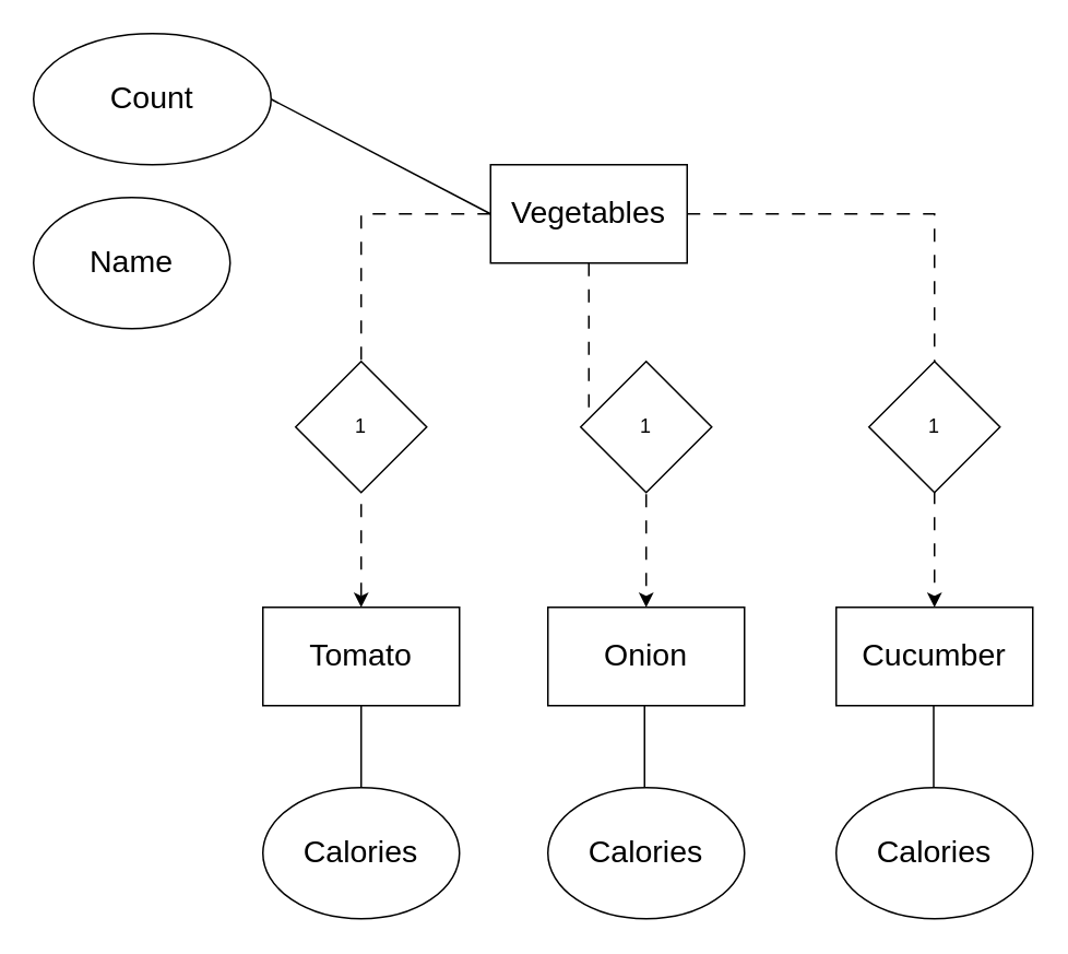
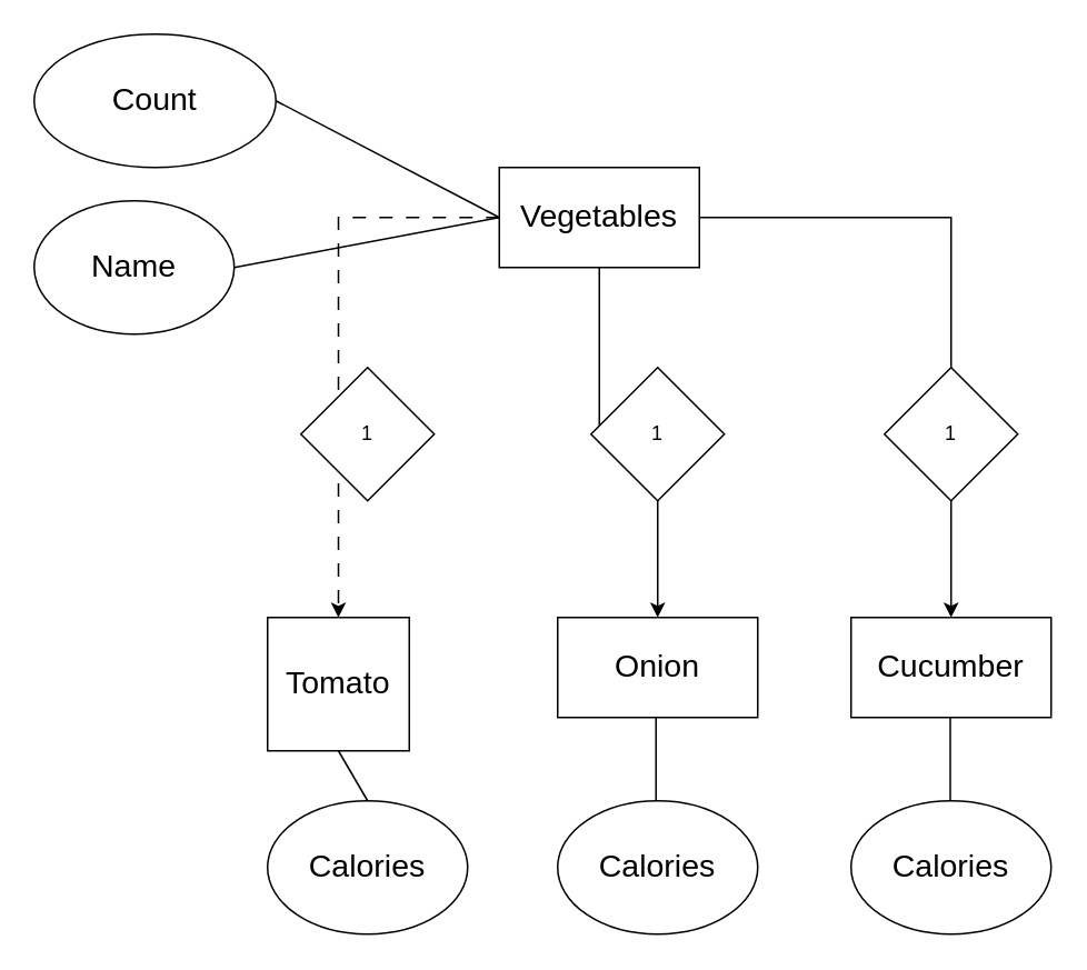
- <mxCell id="3" style="edgeStyle=orthogonalEdgeStyle;rounded=0;orthogonalLoop=1;jettySize=auto;html=1;entryX=0.5;entryY=0;entryDx=0;entryDy=0;dashed=1;dashPattern=8 8;" edge="1" parent="1" source="5" target="8"><mxGeometry relative="1" as="geometry" /></mxCell>
+ <mxCell id="3" style="edgeStyle=orthogonalEdgeStyle;rounded=0;orthogonalLoop=1;jettySize=auto;html=1;entryX=0.5;entryY=0;entryDx=0;entryDy=0;dashed=0;dashPattern=8 8;" edge="1" parent="1" source="5" target="8"><mxGeometry relative="1" as="geometry" /></mxCell>
+ <mxCell id="14" value="" style="endArrow=none;html=1;rounded=0;entryX=0;entryY=0.5;entryDx=0;entryDy=0;exitX=1;exitY=0.5;exitDx=0;exitDy=0;" edge="1" parent="1" source="10" target="5"><mxGeometry width="50" height="50" relative="1" as="geometry"><mxPoint x="430" y="360" as="sourcePoint" /><mxPoint x="480" y="310" as="targetPoint" /></mxGeometry></mxCell>
- <mxCell id="4" style="edgeStyle=orthogonalEdgeStyle;rounded=0;orthogonalLoop=1;jettySize=auto;html=1;entryX=0.5;entryY=0;entryDx=0;entryDy=0;dashed=1;dashPattern=8 8;" edge="1" parent="1" source="5" target="7"><mxGeometry relative="1" as="geometry" /></mxCell>
+ <mxCell id="4" style="edgeStyle=orthogonalEdgeStyle;rounded=0;orthogonalLoop=1;jettySize=auto;html=1;entryX=0.5;entryY=0;entryDx=0;entryDy=0;dashed=0;dashPattern=8 8;" edge="1" parent="1" source="5" target="7"><mxGeometry relative="1" as="geometry" /></mxCell>
- <mxCell id="6" value="&lt;span style=&quot;font-size: 19px;&quot;&gt;Tomato&lt;/span&gt;" style="rounded=0;whiteSpace=wrap;html=1;" vertex="1" parent="1"><mxGeometry x="160" y="370" width="120" height="60" as="geometry" /></mxCell>
+ <mxCell id="6" value="&lt;span style=&quot;font-size: 19px;&quot;&gt;Tomato&lt;/span&gt;" style="rounded=0;whiteSpace=wrap;html=1;" vertex="1" parent="1"><mxGeometry x="160" y="370" width="85" height="80" as="geometry" /></mxCell>
